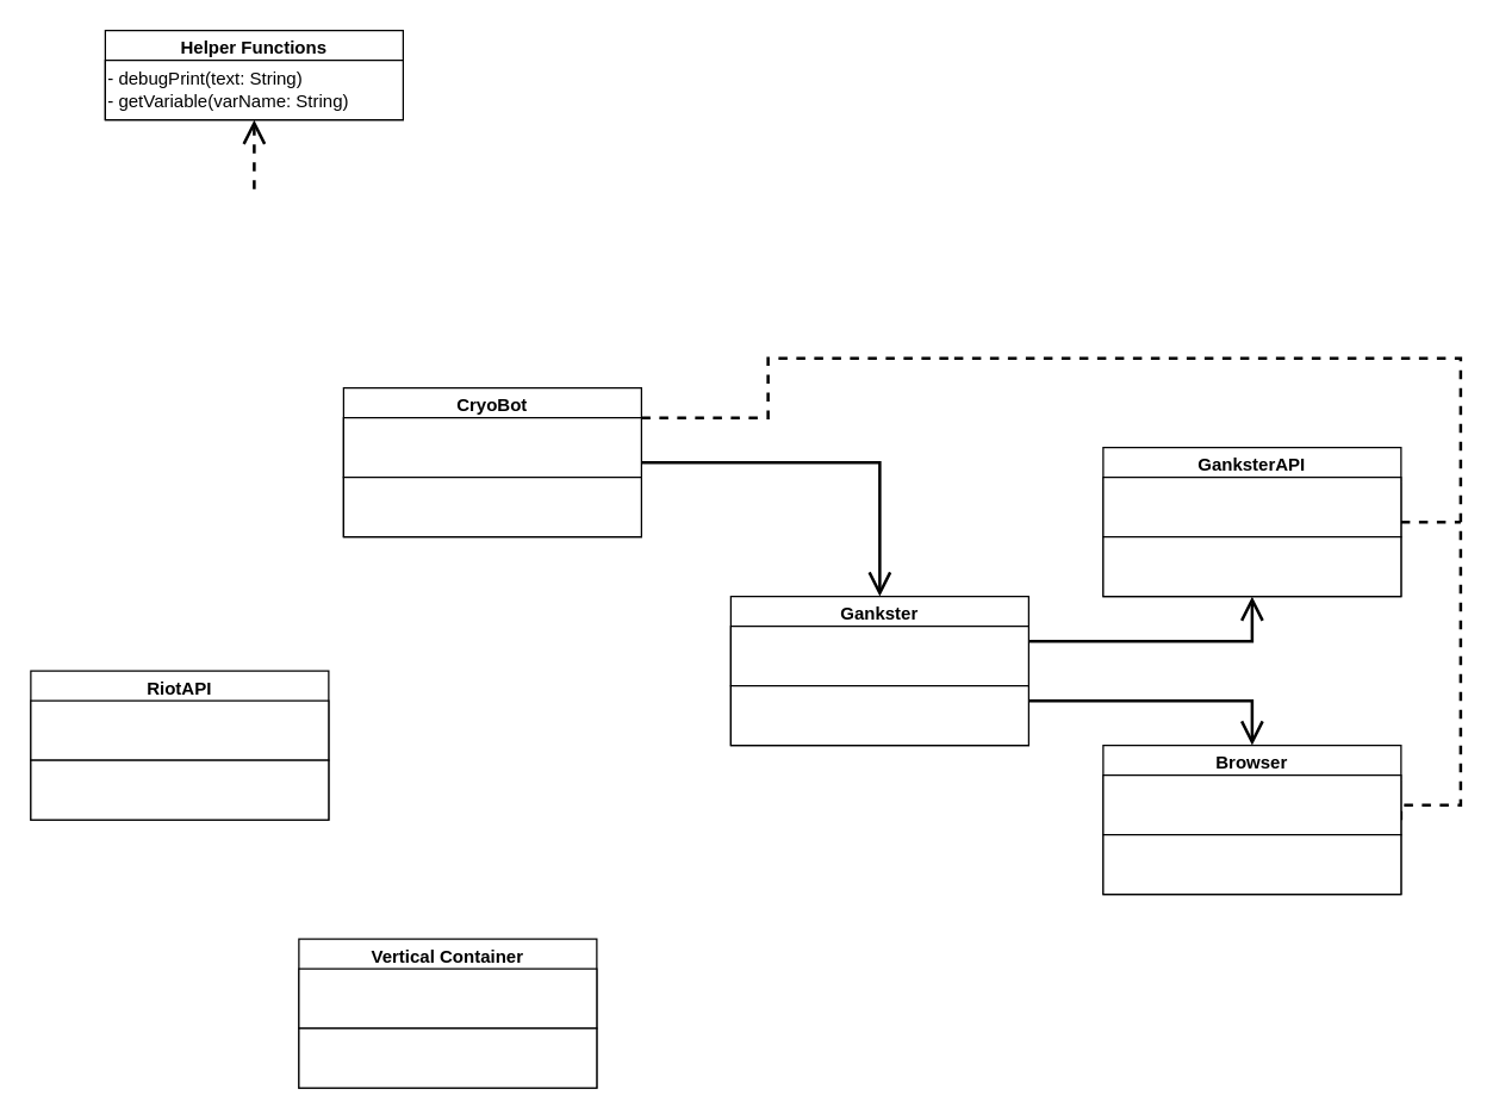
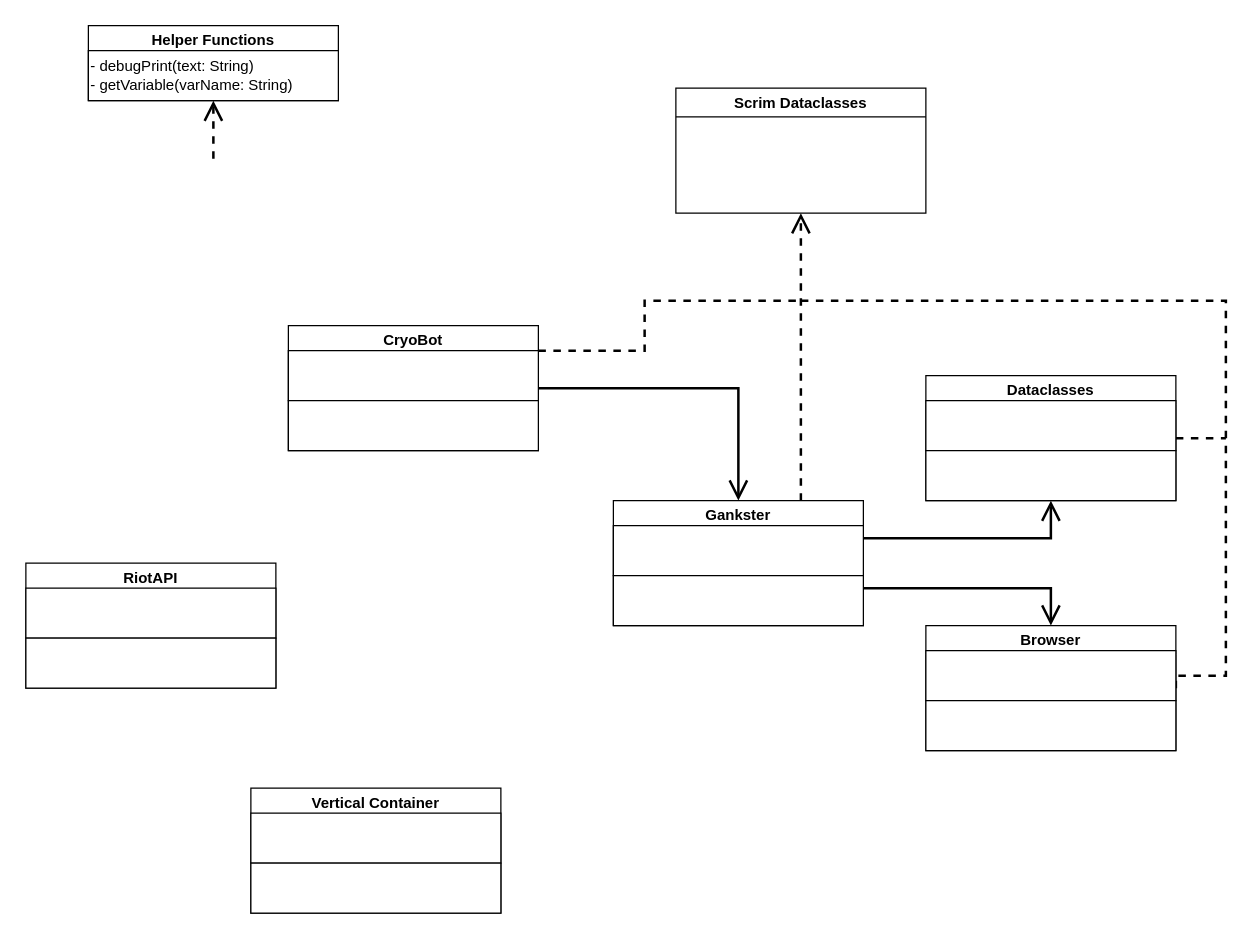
+ <mxCell id="22" value="Scrim Dataclasses" style="swimlane;whiteSpace=wrap;html=1;" vertex="1" parent="1"><mxGeometry x="540" y="70" width="200" height="100" as="geometry" /></mxCell>
+ <mxCell id="7" style="edgeStyle=orthogonalEdgeStyle;rounded=0;orthogonalLoop=1;jettySize=auto;html=1;exitX=0.75;exitY=0;exitDx=0;exitDy=0;entryX=0.5;entryY=1;entryDx=0;entryDy=0;endArrow=open;endFill=0;endSize=12;strokeWidth=2;dashed=1;" edge="1" parent="1" source="8" target="22"><mxGeometry relative="1" as="geometry" /></mxCell>
- <mxCell id="16" value="GanksterAPI" style="swimlane;whiteSpace=wrap;html=1;" vertex="1" parent="1"><mxGeometry x="740" y="300" width="200" height="100" as="geometry" /></mxCell>
+ <mxCell id="16" value="Dataclasses" style="swimlane;whiteSpace=wrap;html=1;" vertex="1" parent="1"><mxGeometry x="740" y="300" width="200" height="100" as="geometry" /></mxCell>
